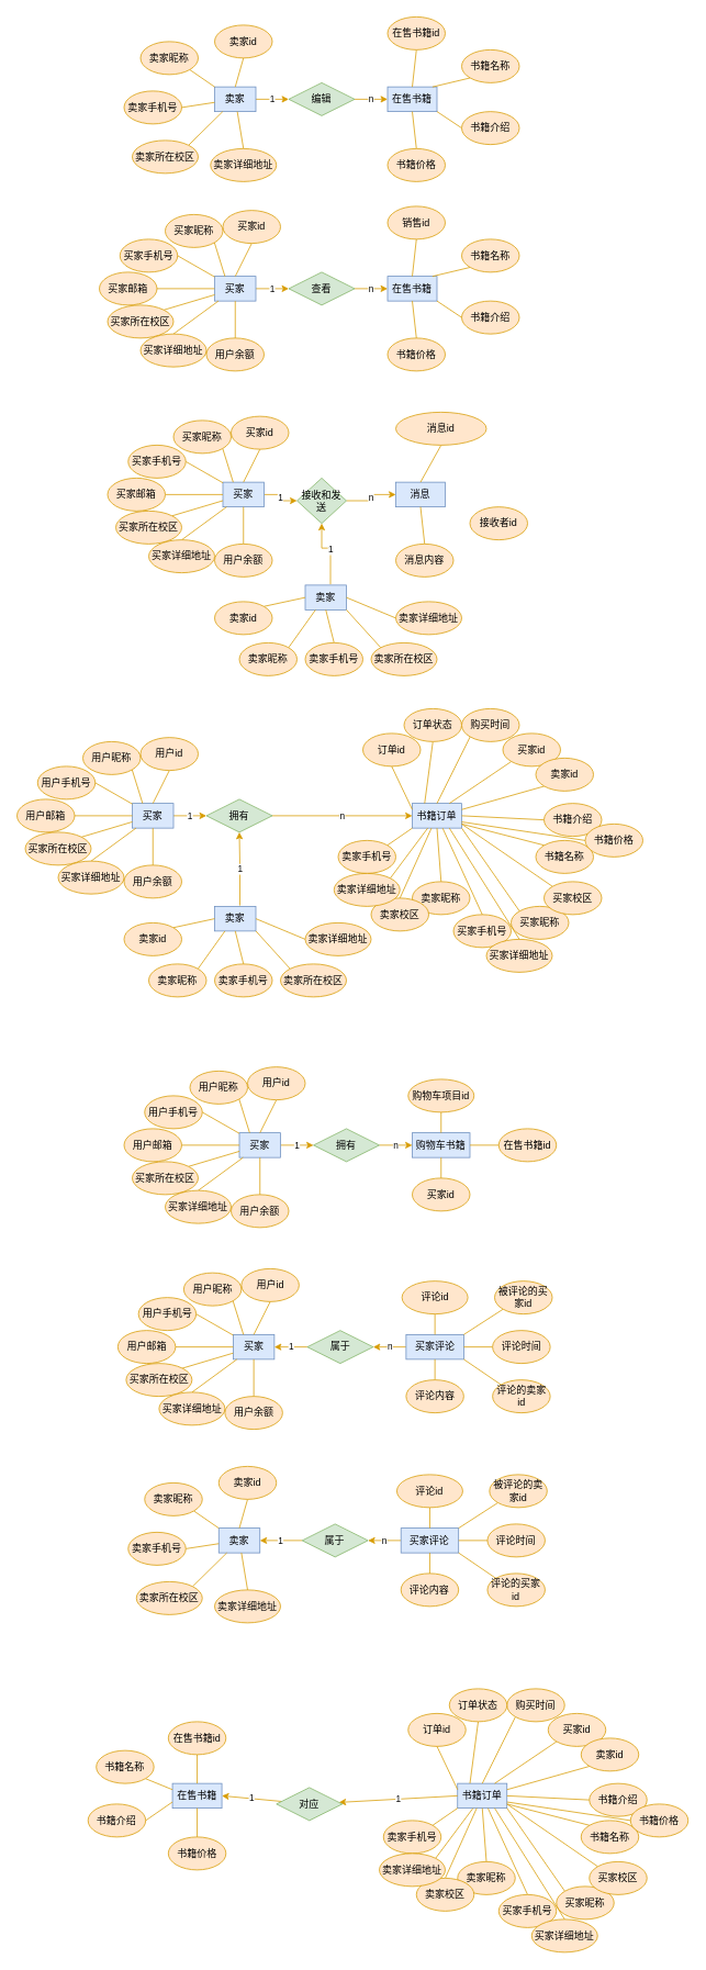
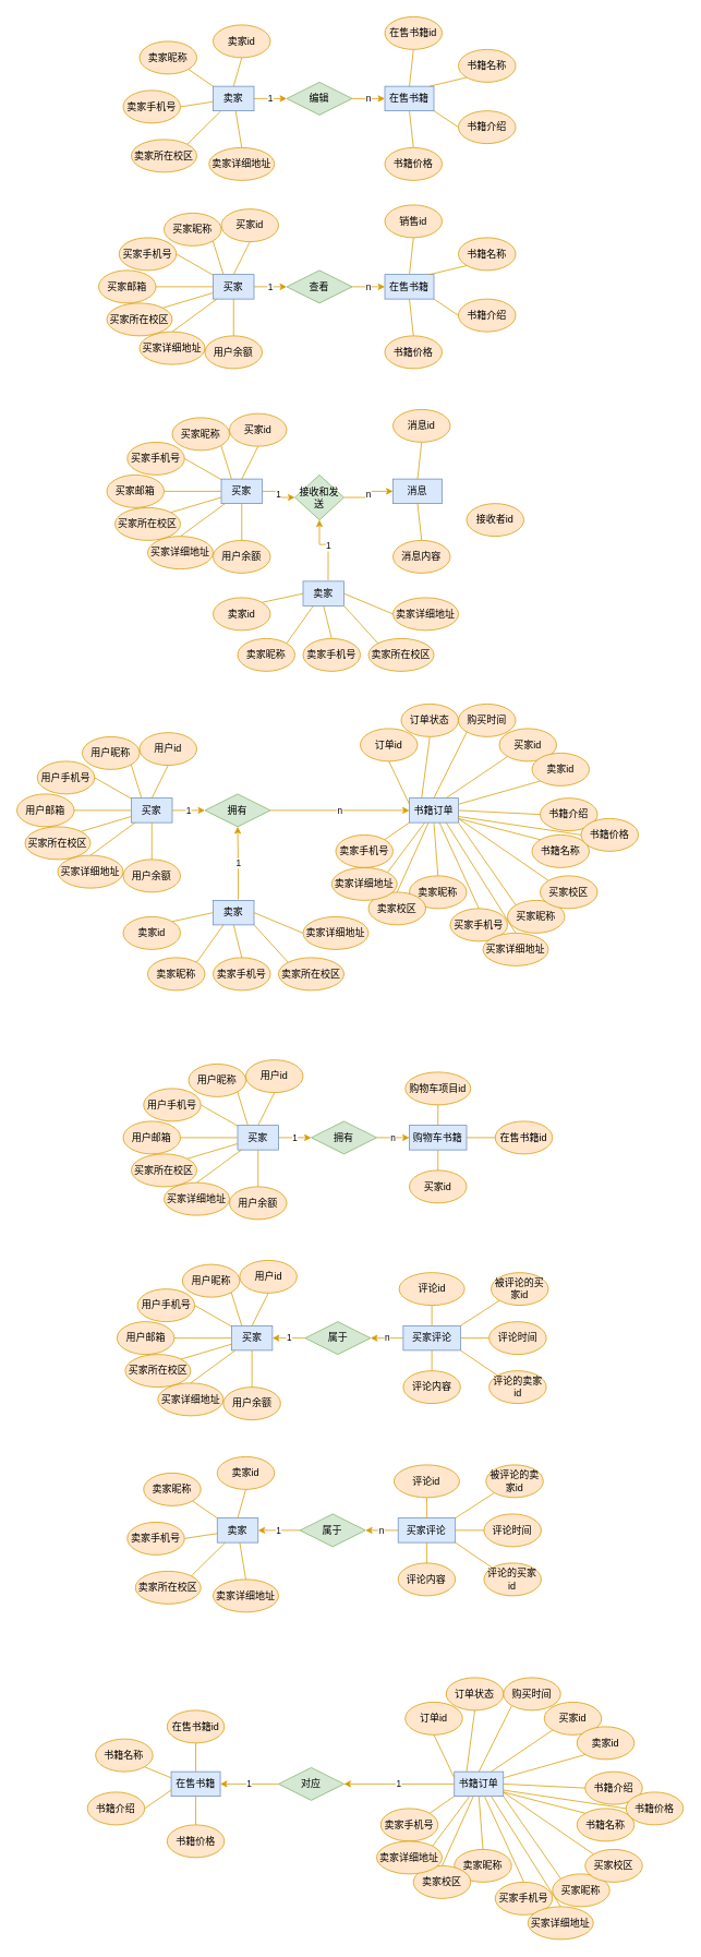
- <mxCell id="58" value="消息id" style="ellipse;whiteSpace=wrap;html=1;fillColor=#ffe6cc;strokeColor=#d79b00;" parent="1" vertex="1"><mxGeometry x="480" y="500" width="110" height="40" as="geometry" /></mxCell>
+ <mxCell id="58" value="消息id" style="ellipse;whiteSpace=wrap;html=1;fillColor=#ffe6cc;strokeColor=#d79b00;" parent="1" vertex="1"><mxGeometry x="480" y="500" width="70" height="40" as="geometry" /></mxCell>
- <mxCell id="274" value="对应" style="rhombus;whiteSpace=wrap;html=1;fillColor=#d5e8d4;strokeColor=#82b366;" parent="1" vertex="1"><mxGeometry x="335" y="2170" width="80" height="40" as="geometry" /></mxCell>
+ <mxCell id="274" value="对应" style="rhombus;whiteSpace=wrap;html=1;fillColor=#d5e8d4;strokeColor=#82b366;" parent="1" vertex="1"><mxGeometry x="340" y="2160" width="80" height="40" as="geometry" /></mxCell>
